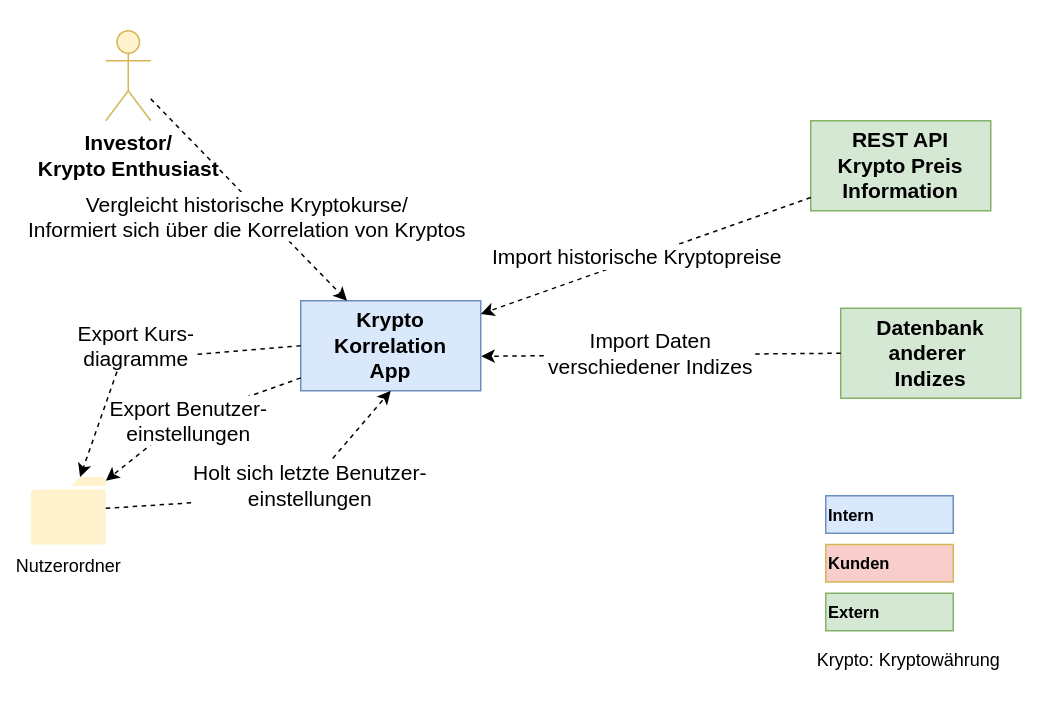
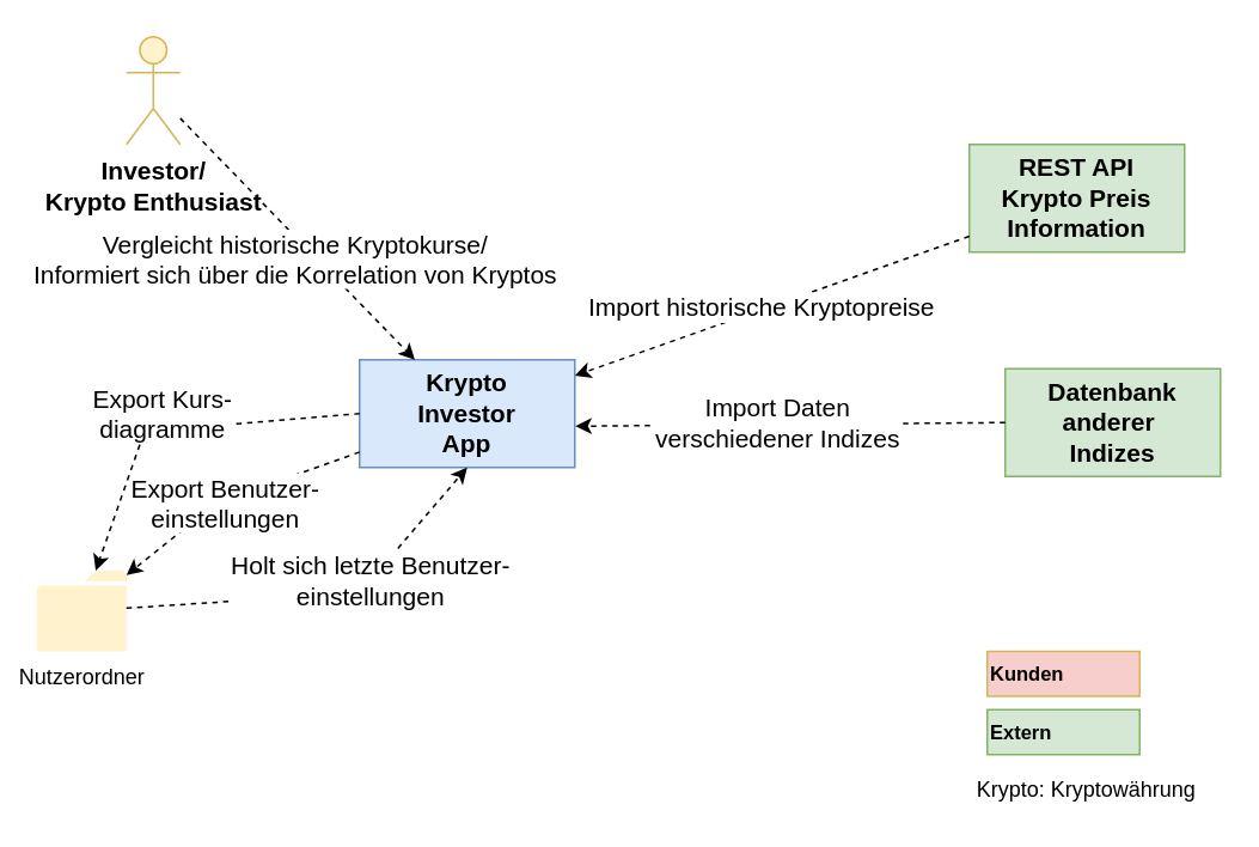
- <mxCell id="2" value="&lt;span style=&quot;font-size: 14px&quot;&gt;&lt;b&gt;Krypto&lt;br&gt;Korrelation&lt;br&gt;App&lt;br&gt;&lt;/b&gt;&lt;/span&gt;" style="rounded=0;whiteSpace=wrap;html=1;fillColor=#dae8fc;strokeColor=#6c8ebf;" parent="1" vertex="1"><mxGeometry x="200" y="200" width="120" height="60" as="geometry" /></mxCell>
+ <mxCell id="2" value="&lt;span style=&quot;font-size: 14px&quot;&gt;&lt;b&gt;Krypto&lt;br&gt;Investor&lt;br&gt;App&lt;br&gt;&lt;/b&gt;&lt;/span&gt;" style="rounded=0;whiteSpace=wrap;html=1;fillColor=#dae8fc;strokeColor=#6c8ebf;" parent="1" vertex="1"><mxGeometry x="200" y="200" width="120" height="60" as="geometry" /></mxCell>
- <mxCell id="7" value="&lt;b style=&quot;font-size: 11px&quot;&gt;&lt;font style=&quot;font-size: 11px&quot;&gt;Intern&lt;/font&gt;&lt;/b&gt;" style="rounded=0;whiteSpace=wrap;html=1;fillColor=#dae8fc;strokeColor=#6c8ebf;fontSize=11;align=left;" parent="1" vertex="1"><mxGeometry x="550" y="330" width="85" height="25" as="geometry" /></mxCell>
